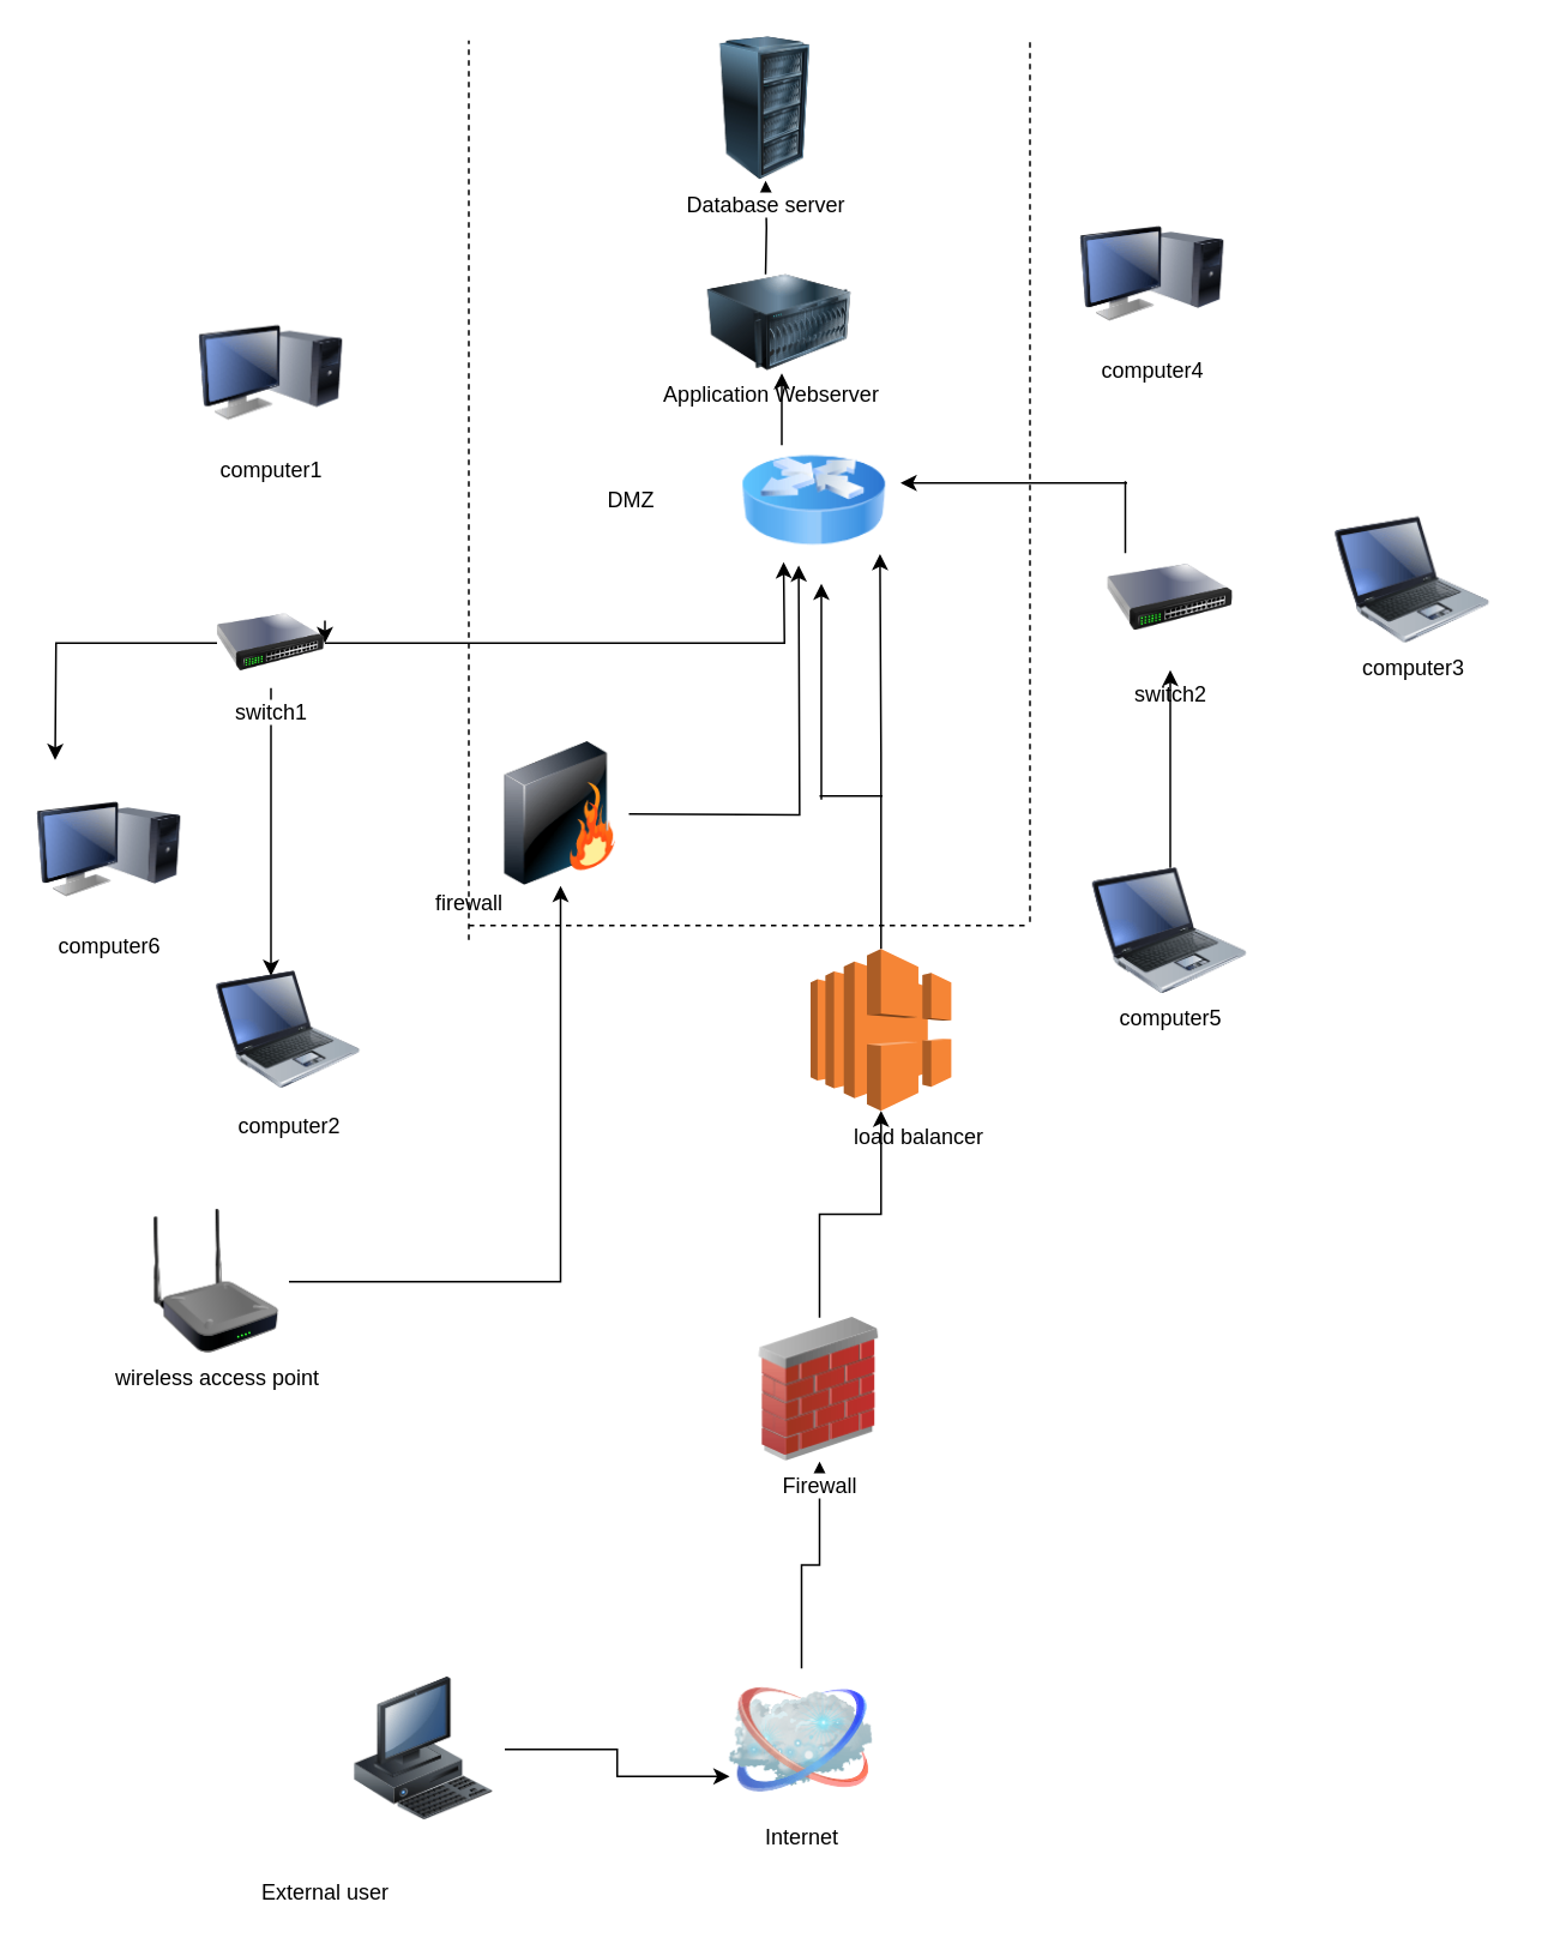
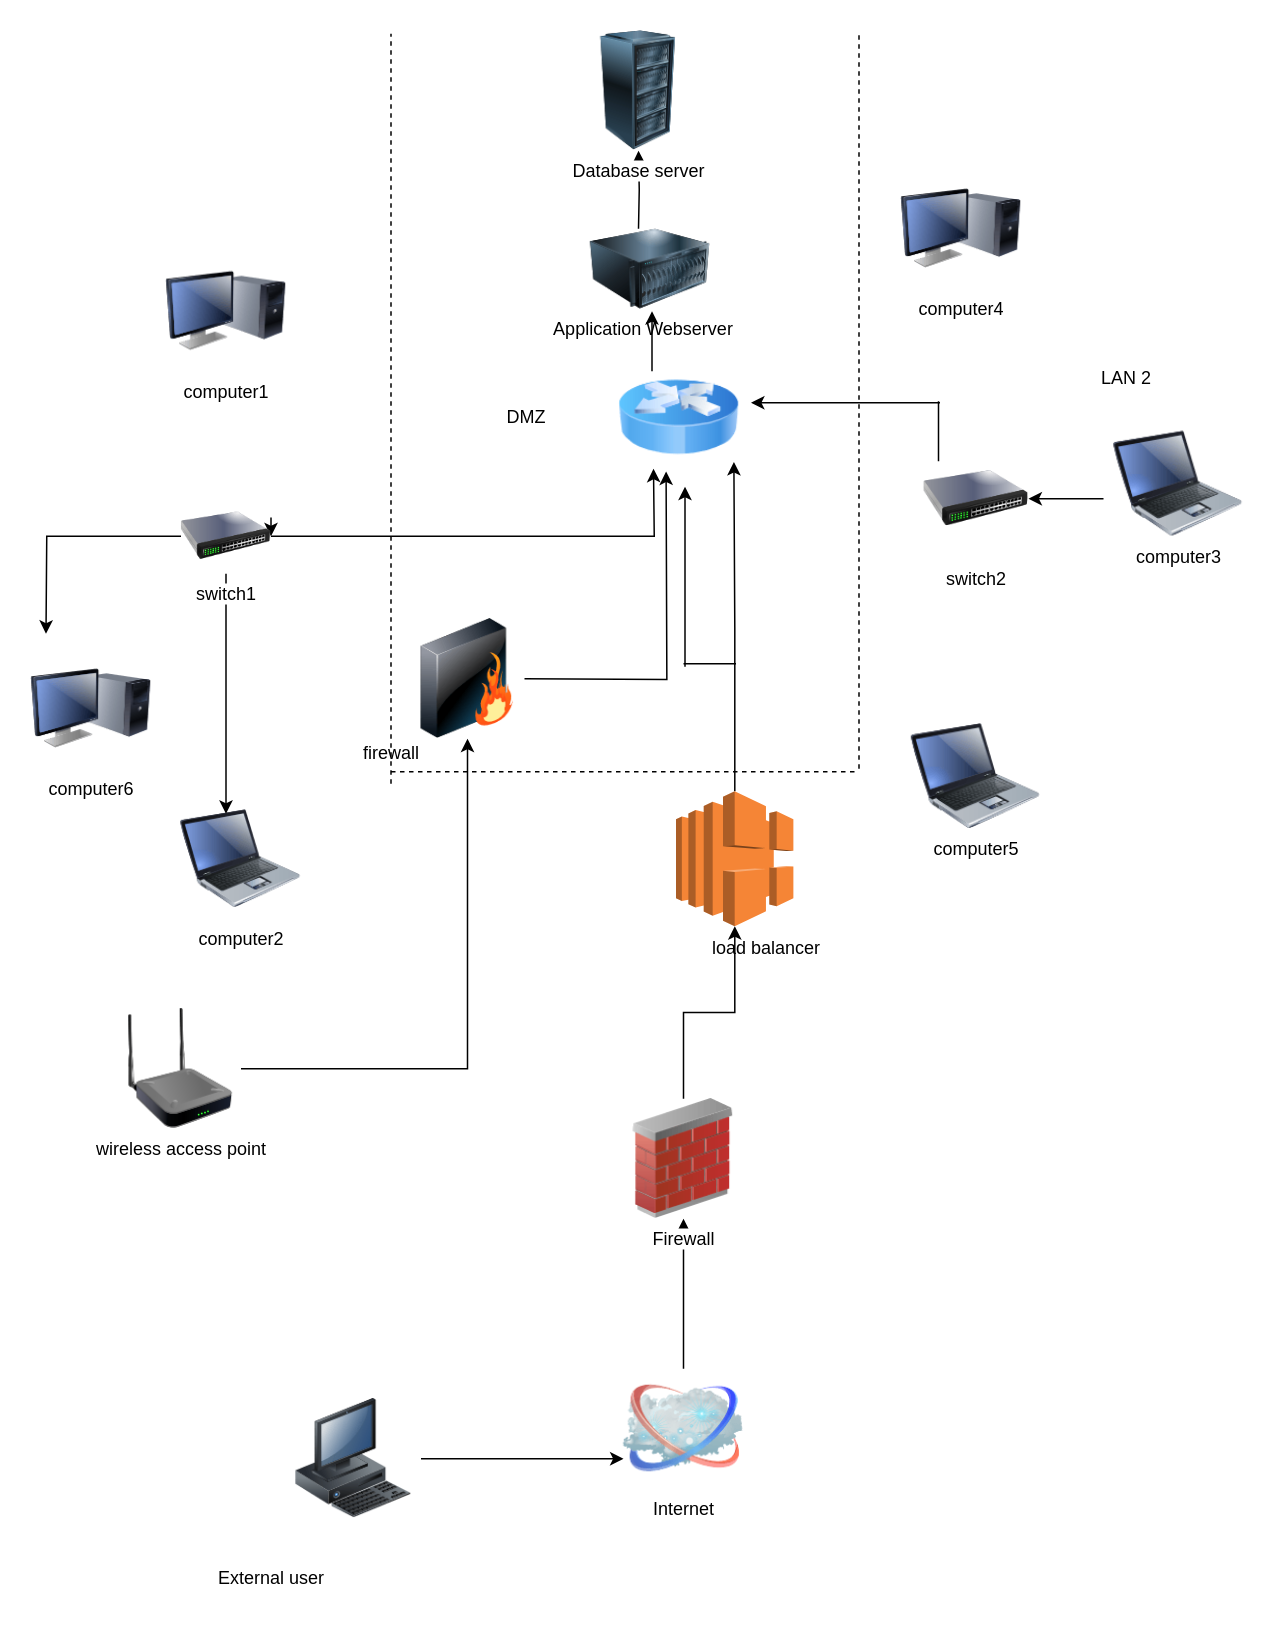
+ <mxCell id="40" value="LAN 2" style="text;html=1;align=center;verticalAlign=middle;resizable=0;points=[];autosize=1;strokeColor=none;" vertex="1" parent="1"><mxGeometry x="725" y="242" width="50" height="20" as="geometry" /></mxCell>
+ <mxCell id="5" style="edgeStyle=orthogonalEdgeStyle;rounded=0;orthogonalLoop=1;jettySize=auto;html=1;entryX=1;entryY=0.5;entryDx=0;entryDy=0;" parent="1" source="6" target="9" edge="1"><mxGeometry relative="1" as="geometry"><Array as="points"><mxPoint x="730" y="332" /><mxPoint x="730" y="332" /></Array></mxGeometry></mxCell>
- <mxCell id="10" style="edgeStyle=orthogonalEdgeStyle;rounded=0;orthogonalLoop=1;jettySize=auto;html=1;" parent="1" source="11" target="9" edge="1"><mxGeometry relative="1" as="geometry" /></mxCell>
- <mxCell id="3" value="Internet" style="image;html=1;image=img/lib/clip_art/networking/Cloud_128x128.png" parent="1" vertex="1"><mxGeometry x="405" y="927" width="80" height="80" as="geometry" /></mxCell>
+ <mxCell id="3" value="Internet" style="image;html=1;image=img/lib/clip_art/networking/Cloud_128x128.png" parent="1" vertex="1"><mxGeometry x="415" y="912" width="80" height="80" as="geometry" /></mxCell>
